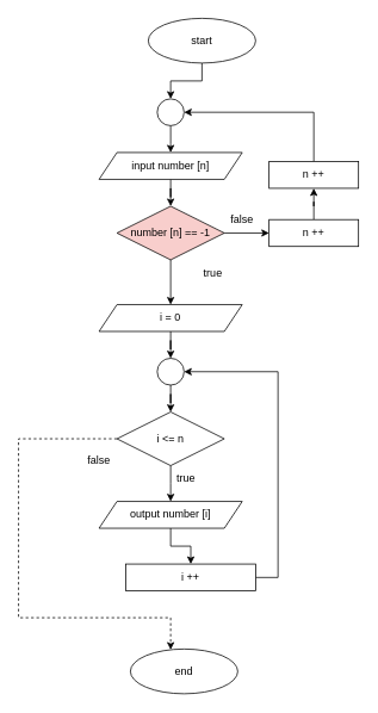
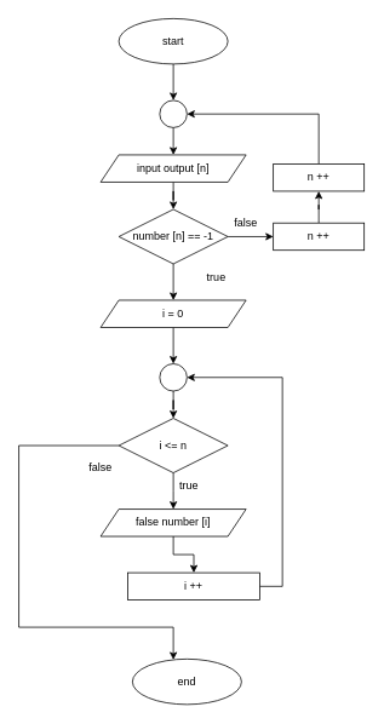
- <mxCell id="3" value="start" style="ellipse;whiteSpace=wrap;html=1;" vertex="1" parent="1"><mxGeometry x="165" y="20" width="120" height="50" as="geometry" /></mxCell>
+ <mxCell id="3" value="start" style="ellipse;whiteSpace=wrap;html=1;" vertex="1" parent="1"><mxGeometry x="130" y="20" width="120" height="50" as="geometry" /></mxCell>
- <mxCell id="7" value="input number [n]" style="shape=parallelogram;perimeter=parallelogramPerimeter;whiteSpace=wrap;html=1;fixedSize=1;" vertex="1" parent="1"><mxGeometry x="110" y="170" width="160" height="30" as="geometry" /></mxCell>
+ <mxCell id="7" value="input output [n]" style="shape=parallelogram;perimeter=parallelogramPerimeter;whiteSpace=wrap;html=1;fixedSize=1;" vertex="1" parent="1"><mxGeometry x="110" y="170" width="160" height="30" as="geometry" /></mxCell>
- <mxCell id="10" value="number [n] == -1" style="rhombus;whiteSpace=wrap;html=1;fillColor=#f8cecc;" vertex="1" parent="1"><mxGeometry x="130" y="230" width="120" height="60" as="geometry" /></mxCell>
+ <mxCell id="10" value="number [n] == -1" style="rhombus;whiteSpace=wrap;html=1;" vertex="1" parent="1"><mxGeometry x="130" y="230" width="120" height="60" as="geometry" /></mxCell>
- <mxCell id="23" value="i = 0" style="shape=parallelogram;perimeter=parallelogramPerimeter;whiteSpace=wrap;html=1;fixedSize=1;" vertex="1" parent="1"><mxGeometry x="110" y="340" width="160" height="30" as="geometry" /></mxCell>
+ <mxCell id="23" value="i = 0" style="shape=parallelogram;perimeter=parallelogramPerimeter;whiteSpace=wrap;html=1;fixedSize=1;" vertex="1" parent="1"><mxGeometry x="110" y="330" width="160" height="30" as="geometry" /></mxCell>
- <mxCell id="25" value="output number [i]" style="shape=parallelogram;perimeter=parallelogramPerimeter;whiteSpace=wrap;html=1;fixedSize=1;" vertex="1" parent="1"><mxGeometry x="110" y="560" width="160" height="30" as="geometry" /></mxCell>
+ <mxCell id="25" value="false number [i]" style="shape=parallelogram;perimeter=parallelogramPerimeter;whiteSpace=wrap;html=1;fixedSize=1;" vertex="1" parent="1"><mxGeometry x="110" y="560" width="160" height="30" as="geometry" /></mxCell>
- <mxCell id="18" style="edgeStyle=orthogonalEdgeStyle;rounded=0;orthogonalLoop=1;jettySize=auto;html=1;exitX=0;exitY=0.5;exitDx=0;exitDy=0;dashed=1;" edge="1" parent="1" source="19" target="29"><mxGeometry relative="1" as="geometry"><Array as="points"><mxPoint x="20" y="490" /><mxPoint x="20" y="690" /><mxPoint x="190" y="690" /></Array></mxGeometry></mxCell>
+ <mxCell id="18" style="edgeStyle=orthogonalEdgeStyle;rounded=0;orthogonalLoop=1;jettySize=auto;html=1;exitX=0;exitY=0.5;exitDx=0;exitDy=0;" edge="1" parent="1" source="19" target="29"><mxGeometry relative="1" as="geometry"><Array as="points"><mxPoint x="20" y="490" /><mxPoint x="20" y="690" /><mxPoint x="190" y="690" /></Array></mxGeometry></mxCell>
